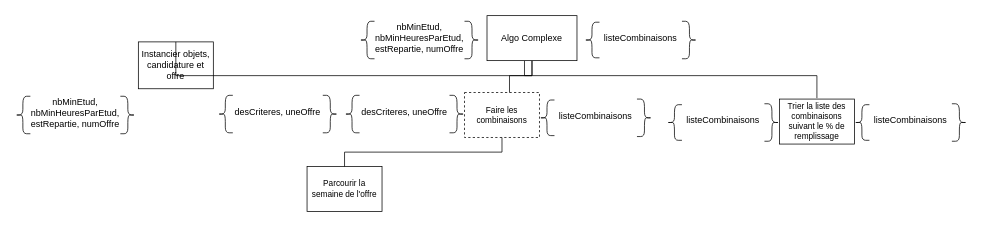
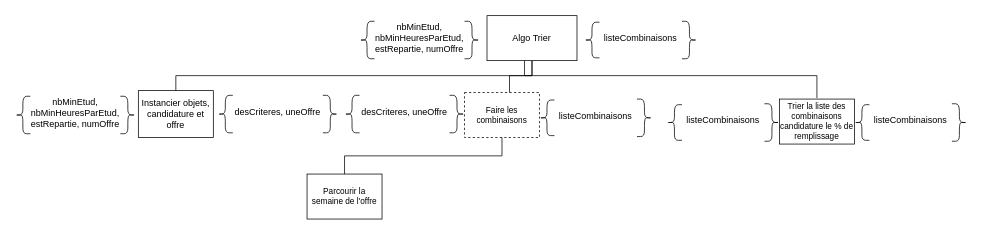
- <mxCell id="8" value="Algo Complexe" style="whiteSpace=wrap;html=1;align=center;treeFolding=1;treeMoving=1;newEdgeStyle={&quot;edgeStyle&quot;:&quot;elbowEdgeStyle&quot;,&quot;startArrow&quot;:&quot;none&quot;,&quot;endArrow&quot;:&quot;none&quot;};" vertex="1" parent="1"><mxGeometry x="649" y="20" width="120" height="60" as="geometry" /></mxCell>
+ <mxCell id="8" value="Algo Trier" style="whiteSpace=wrap;html=1;align=center;treeFolding=1;treeMoving=1;newEdgeStyle={&quot;edgeStyle&quot;:&quot;elbowEdgeStyle&quot;,&quot;startArrow&quot;:&quot;none&quot;,&quot;endArrow&quot;:&quot;none&quot;};" vertex="1" parent="1"><mxGeometry x="649" y="20" width="120" height="60" as="geometry" /></mxCell>
- <mxCell id="2" value="Instancier objets, candidature et offre" style="whiteSpace=wrap;html=1;align=center;verticalAlign=middle;treeFolding=1;treeMoving=1;newEdgeStyle={&quot;edgeStyle&quot;:&quot;elbowEdgeStyle&quot;,&quot;startArrow&quot;:&quot;none&quot;,&quot;endArrow&quot;:&quot;none&quot;};" vertex="1" parent="1"><mxGeometry x="184" y="55" width="100" height="62.5" as="geometry" /></mxCell>
+ <mxCell id="2" value="Instancier objets, candidature et offre" style="whiteSpace=wrap;html=1;align=center;verticalAlign=middle;treeFolding=1;treeMoving=1;newEdgeStyle={&quot;edgeStyle&quot;:&quot;elbowEdgeStyle&quot;,&quot;startArrow&quot;:&quot;none&quot;,&quot;endArrow&quot;:&quot;none&quot;};" vertex="1" parent="1"><mxGeometry x="184" y="120" width="100" height="62.5" as="geometry" /></mxCell>
- <mxCell id="4" value="Trier la liste des combinaisons suivant le % de remplissage" style="whiteSpace=wrap;html=1;align=center;verticalAlign=middle;treeFolding=1;treeMoving=1;newEdgeStyle={&quot;edgeStyle&quot;:&quot;elbowEdgeStyle&quot;,&quot;startArrow&quot;:&quot;none&quot;,&quot;endArrow&quot;:&quot;none&quot;};fontFamily=Helvetica;fontSize=11;fontColor=default;" vertex="1" parent="1"><mxGeometry x="1039" y="131.25" width="100" height="60" as="geometry" /></mxCell>
+ <mxCell id="4" value="Trier la liste des combinaisons candidature le % de remplissage" style="whiteSpace=wrap;html=1;align=center;verticalAlign=middle;treeFolding=1;treeMoving=1;newEdgeStyle={&quot;edgeStyle&quot;:&quot;elbowEdgeStyle&quot;,&quot;startArrow&quot;:&quot;none&quot;,&quot;endArrow&quot;:&quot;none&quot;};fontFamily=Helvetica;fontSize=11;fontColor=default;" vertex="1" parent="1"><mxGeometry x="1039" y="131.25" width="100" height="60" as="geometry" /></mxCell>
- <mxCell id="17" value="Parcourir la semaine de l'offre" style="whiteSpace=wrap;html=1;align=center;verticalAlign=middle;treeFolding=1;treeMoving=1;newEdgeStyle={&quot;edgeStyle&quot;:&quot;elbowEdgeStyle&quot;,&quot;startArrow&quot;:&quot;none&quot;,&quot;endArrow&quot;:&quot;none&quot;};fontFamily=Helvetica;fontSize=11;fontColor=default;" vertex="1" parent="1"><mxGeometry x="409" y="221.25" width="100" height="60" as="geometry" /></mxCell>
+ <mxCell id="17" value="Parcourir la semaine de l'offre" style="whiteSpace=wrap;html=1;align=center;verticalAlign=middle;treeFolding=1;treeMoving=1;newEdgeStyle={&quot;edgeStyle&quot;:&quot;elbowEdgeStyle&quot;,&quot;startArrow&quot;:&quot;none&quot;,&quot;endArrow&quot;:&quot;none&quot;};fontFamily=Helvetica;fontSize=11;fontColor=default;" vertex="1" parent="1"><mxGeometry x="409" y="231.25" width="100" height="60" as="geometry" /></mxCell>
